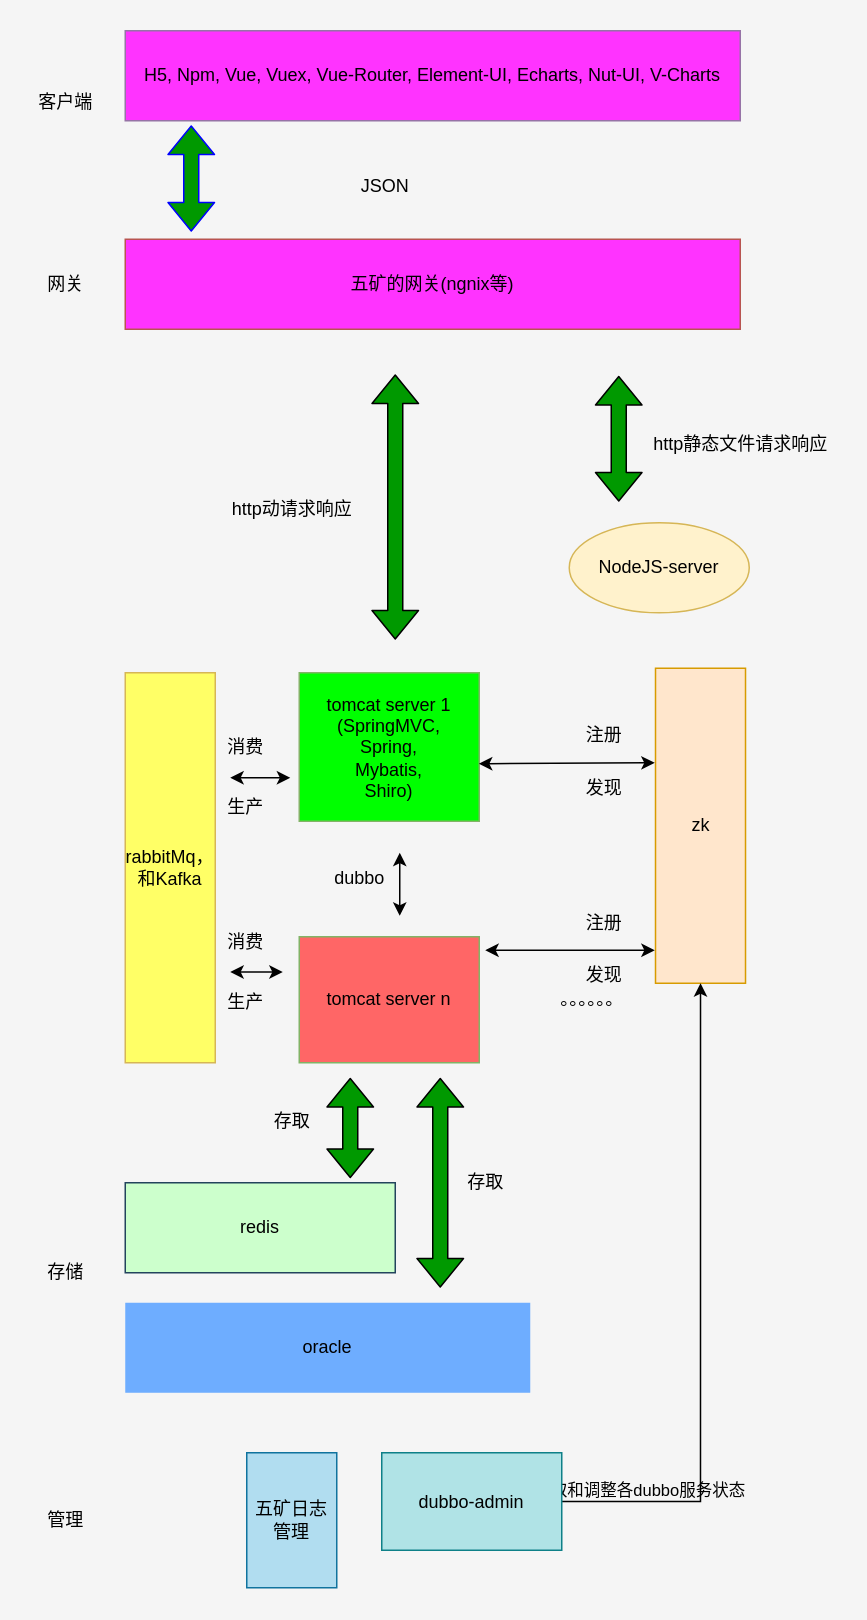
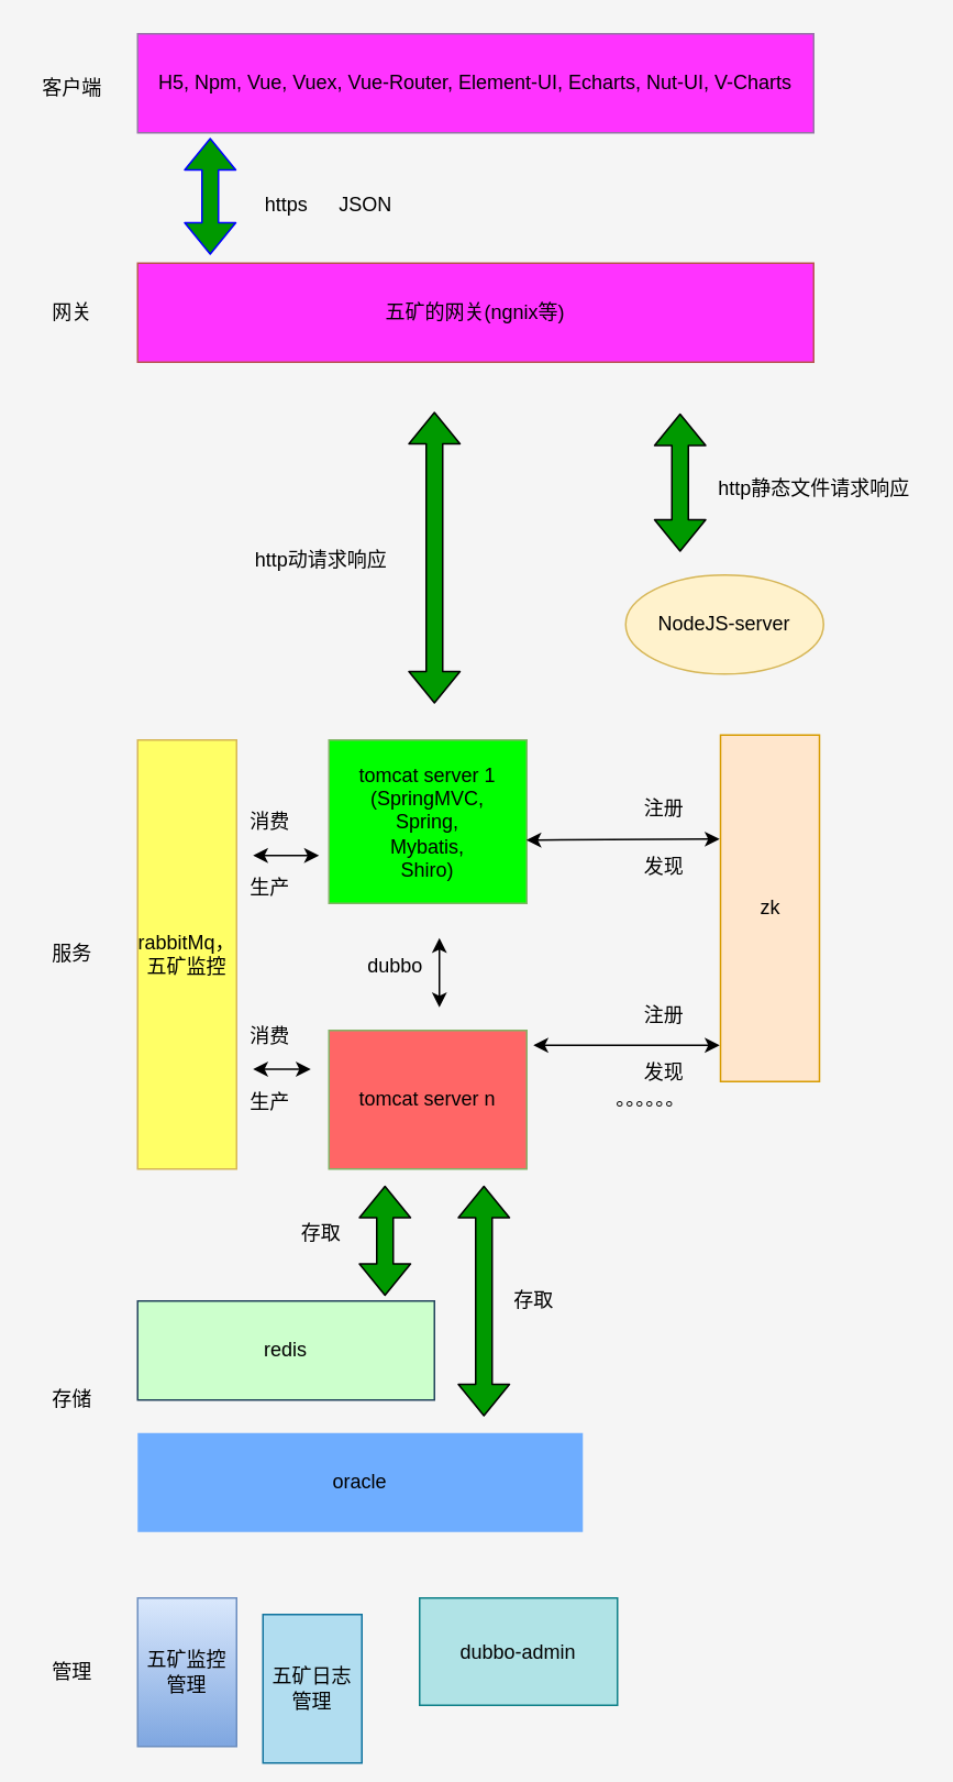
- <mxCell id="45" value="客户端" style="text;html=1;align=center;verticalAlign=middle;resizable=0;points=[];autosize=1;" vertex="1" parent="1"><mxGeometry x="20" y="59" width="46" height="18" as="geometry" /></mxCell>
+ <mxCell id="45" value="客户端" style="text;html=1;align=center;verticalAlign=middle;resizable=0;points=[];autosize=1;" vertex="1" parent="1"><mxGeometry x="20" y="44" width="46" height="18" as="geometry" /></mxCell>
+ <mxCell id="43" value="https&lt;br&gt;" style="text;html=1;align=center;verticalAlign=middle;resizable=0;points=[];autosize=1;" vertex="1" parent="1"><mxGeometry x="155" y="115" width="36" height="18" as="geometry" /></mxCell>
- <mxCell id="44" value="JSON" style="text;html=1;align=center;verticalAlign=middle;resizable=0;points=[];autosize=1;" vertex="1" parent="1"><mxGeometry x="235" y="115" width="42" height="18" as="geometry" /></mxCell>
+ <mxCell id="44" value="JSON" style="text;html=1;align=center;verticalAlign=middle;resizable=0;points=[];autosize=1;" vertex="1" parent="1"><mxGeometry x="200" y="115" width="42" height="18" as="geometry" /></mxCell>
+ <mxCell id="4" value="服务" style="text;html=1;align=center;verticalAlign=middle;resizable=0;points=[];autosize=1;" vertex="1" parent="1"><mxGeometry x="23" y="568" width="40" height="20" as="geometry" /></mxCell>
- <mxCell id="10" value="rabbitMq，&lt;br&gt;和Kafka" style="rounded=0;whiteSpace=wrap;html=1;direction=south;strokeColor=#d6b656;fillColor=#FFFF66;" vertex="1" parent="1"><mxGeometry x="83" y="448" width="60" height="260" as="geometry" /></mxCell>
+ <mxCell id="10" value="rabbitMq，&lt;br&gt;五矿监控" style="rounded=0;whiteSpace=wrap;html=1;direction=south;strokeColor=#d6b656;fillColor=#FFFF66;" vertex="1" parent="1"><mxGeometry x="83" y="448" width="60" height="260" as="geometry" /></mxCell>
- <mxCell id="36" style="edgeStyle=orthogonalEdgeStyle;rounded=0;orthogonalLoop=1;jettySize=auto;html=1;entryX=1;entryY=0.5;entryDx=0;entryDy=0;" edge="1" parent="1" source="38" target="5"><mxGeometry relative="1" as="geometry"><mxPoint x="578.353" y="665" as="targetPoint" /></mxGeometry></mxCell>
- <mxCell id="37" value="获取和调整各dubbo服务状态" style="edgeLabel;html=1;align=center;verticalAlign=middle;resizable=0;points=[];labelBackgroundColor=none;" vertex="1" connectable="0" parent="36"><mxGeometry x="-0.438" y="-3" relative="1" as="geometry"><mxPoint x="-43.57" y="22" as="offset" /></mxGeometry></mxCell>
+ <mxCell id="34" value="五矿监控&lt;br&gt;管理" style="rounded=0;whiteSpace=wrap;html=1;fillColor=#dae8fc;gradientColor=#7ea6e0;strokeColor=#6c8ebf;" vertex="1" parent="1"><mxGeometry x="83" y="968" width="60" height="90" as="geometry" /></mxCell>
- <mxCell id="35" value="五矿日志&lt;br&gt;管理" style="rounded=0;whiteSpace=wrap;html=1;fillColor=#b1ddf0;strokeColor=#10739e;" vertex="1" parent="1"><mxGeometry x="164" y="968" width="60" height="90" as="geometry" /></mxCell>
+ <mxCell id="35" value="五矿日志&lt;br&gt;管理" style="rounded=0;whiteSpace=wrap;html=1;fillColor=#b1ddf0;strokeColor=#10739e;" vertex="1" parent="1"><mxGeometry x="159" y="978" width="60" height="90" as="geometry" /></mxCell>
